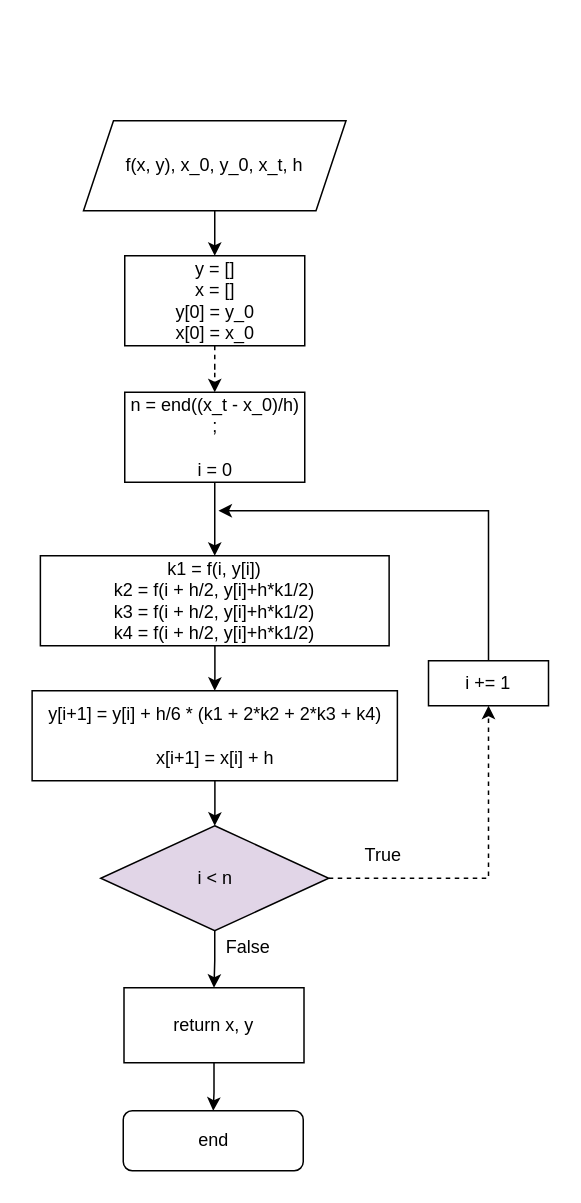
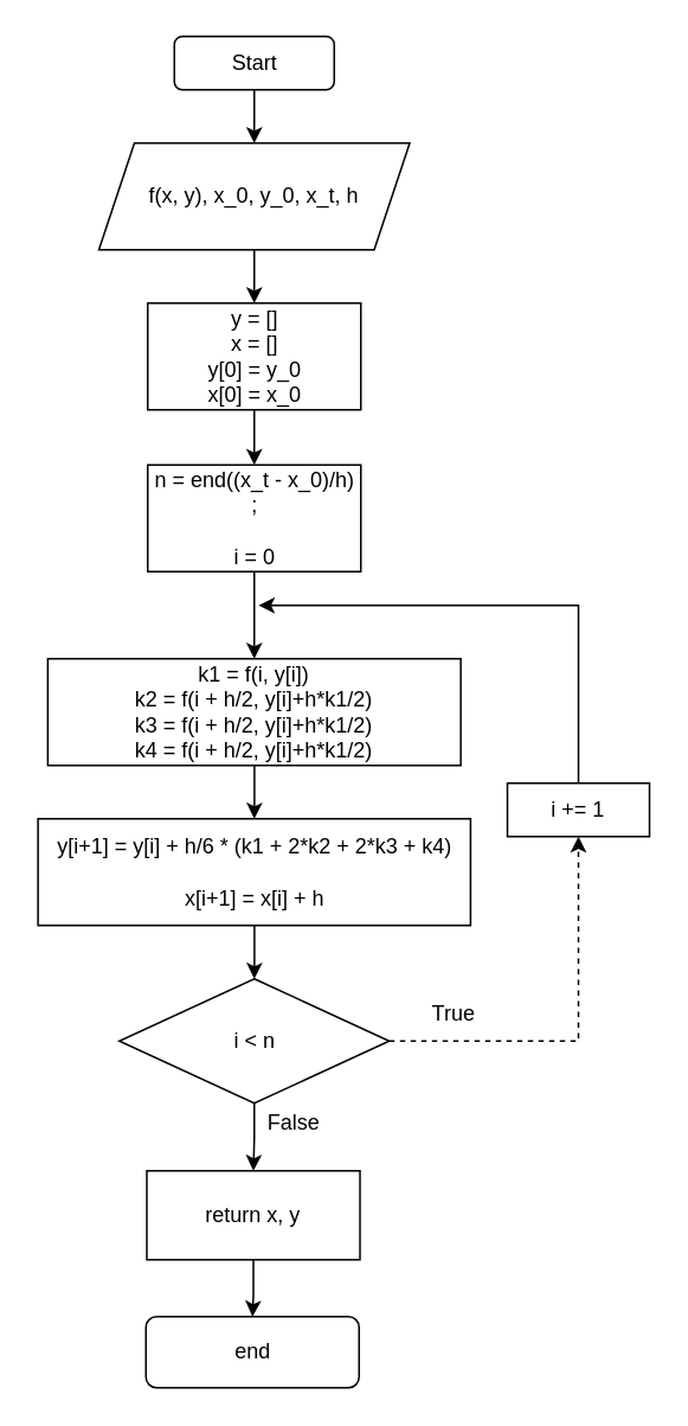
+ <mxCell id="3" value="Start" style="rounded=1;whiteSpace=wrap;html=1;" vertex="1" parent="1"><mxGeometry x="97.5" y="20" width="90" height="30" as="geometry" /></mxCell>
+ <mxCell id="2" style="edgeStyle=orthogonalEdgeStyle;rounded=0;orthogonalLoop=1;jettySize=auto;html=1;entryX=0.5;entryY=0;entryDx=0;entryDy=0;" edge="1" parent="1" source="3" target="5"><mxGeometry relative="1" as="geometry" /></mxCell>
- <mxCell id="10" style="edgeStyle=orthogonalEdgeStyle;rounded=0;orthogonalLoop=1;jettySize=auto;html=1;entryX=0.5;entryY=0;entryDx=0;entryDy=0;dashed=1;" edge="1" parent="1" source="11" target="7"><mxGeometry relative="1" as="geometry" /></mxCell>
+ <mxCell id="10" style="edgeStyle=orthogonalEdgeStyle;rounded=0;orthogonalLoop=1;jettySize=auto;html=1;entryX=0.5;entryY=0;entryDx=0;entryDy=0;" edge="1" parent="1" source="11" target="7"><mxGeometry relative="1" as="geometry" /></mxCell>
- <mxCell id="19" value="i &amp;lt; n" style="rhombus;whiteSpace=wrap;html=1;fillColor=#e1d5e7;" vertex="1" parent="1"><mxGeometry x="66.5" y="550" width="152" height="70" as="geometry" /></mxCell>
+ <mxCell id="19" value="i &amp;lt; n" style="rhombus;whiteSpace=wrap;html=1;" vertex="1" parent="1"><mxGeometry x="66.5" y="550" width="152" height="70" as="geometry" /></mxCell>
